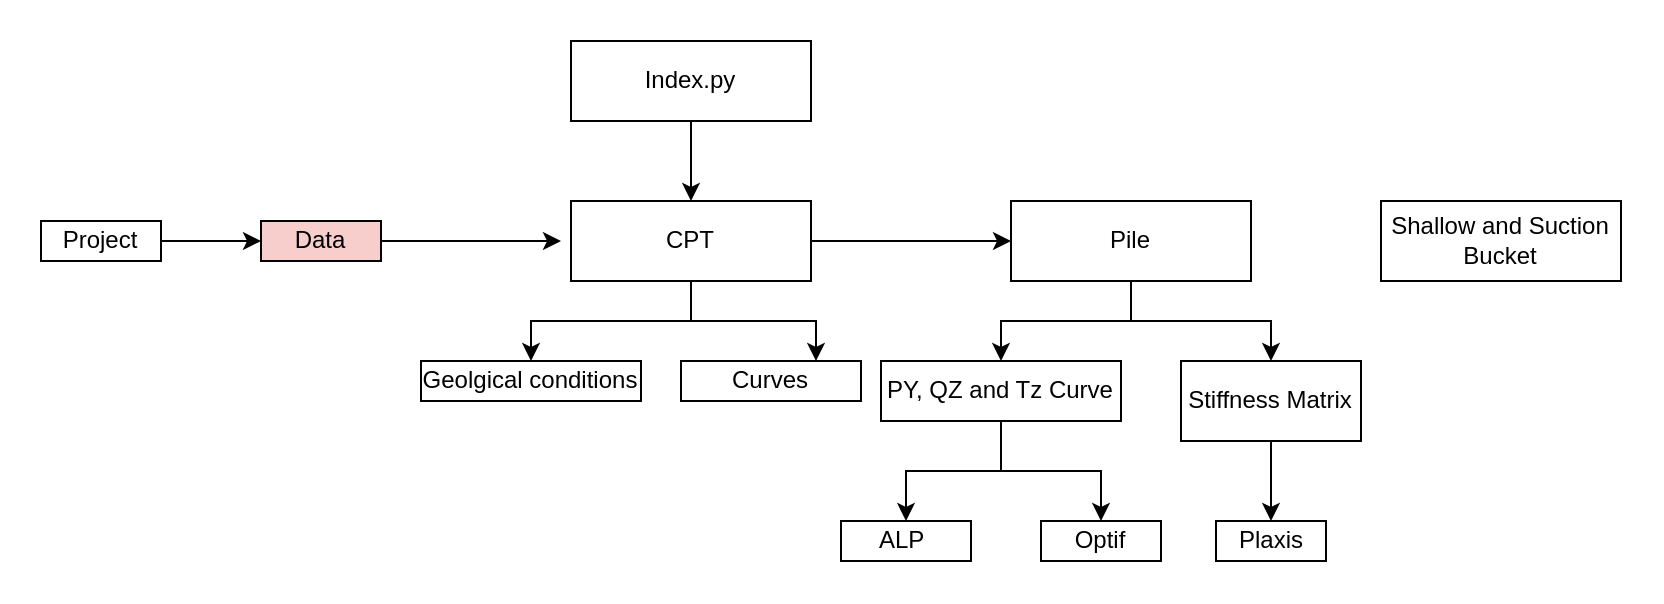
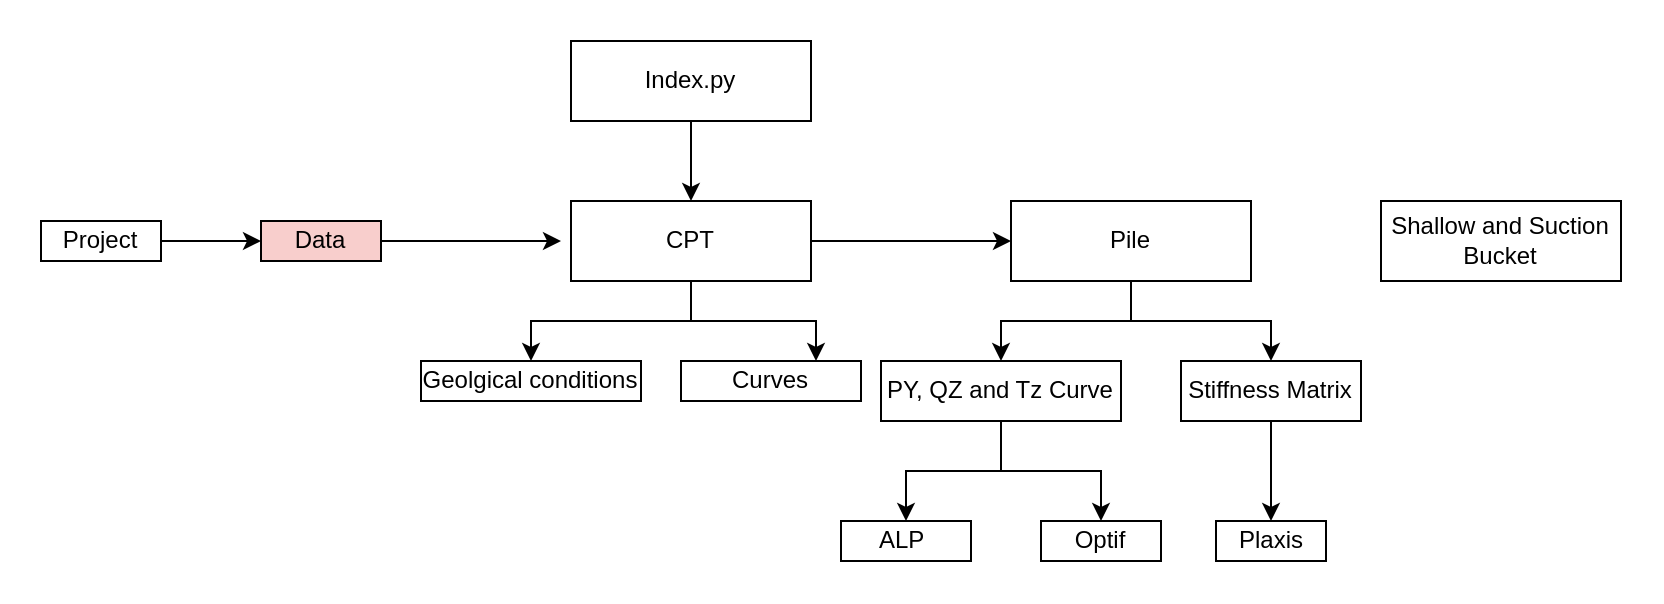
- <mxCell id="25" value="Stiffness Matrix" style="whiteSpace=wrap;html=1;" vertex="1" parent="1"><mxGeometry x="590" y="180" width="90" height="40" as="geometry" /></mxCell>
+ <mxCell id="25" value="Stiffness Matrix" style="whiteSpace=wrap;html=1;" vertex="1" parent="1"><mxGeometry x="590" y="180" width="90" height="30" as="geometry" /></mxCell>
